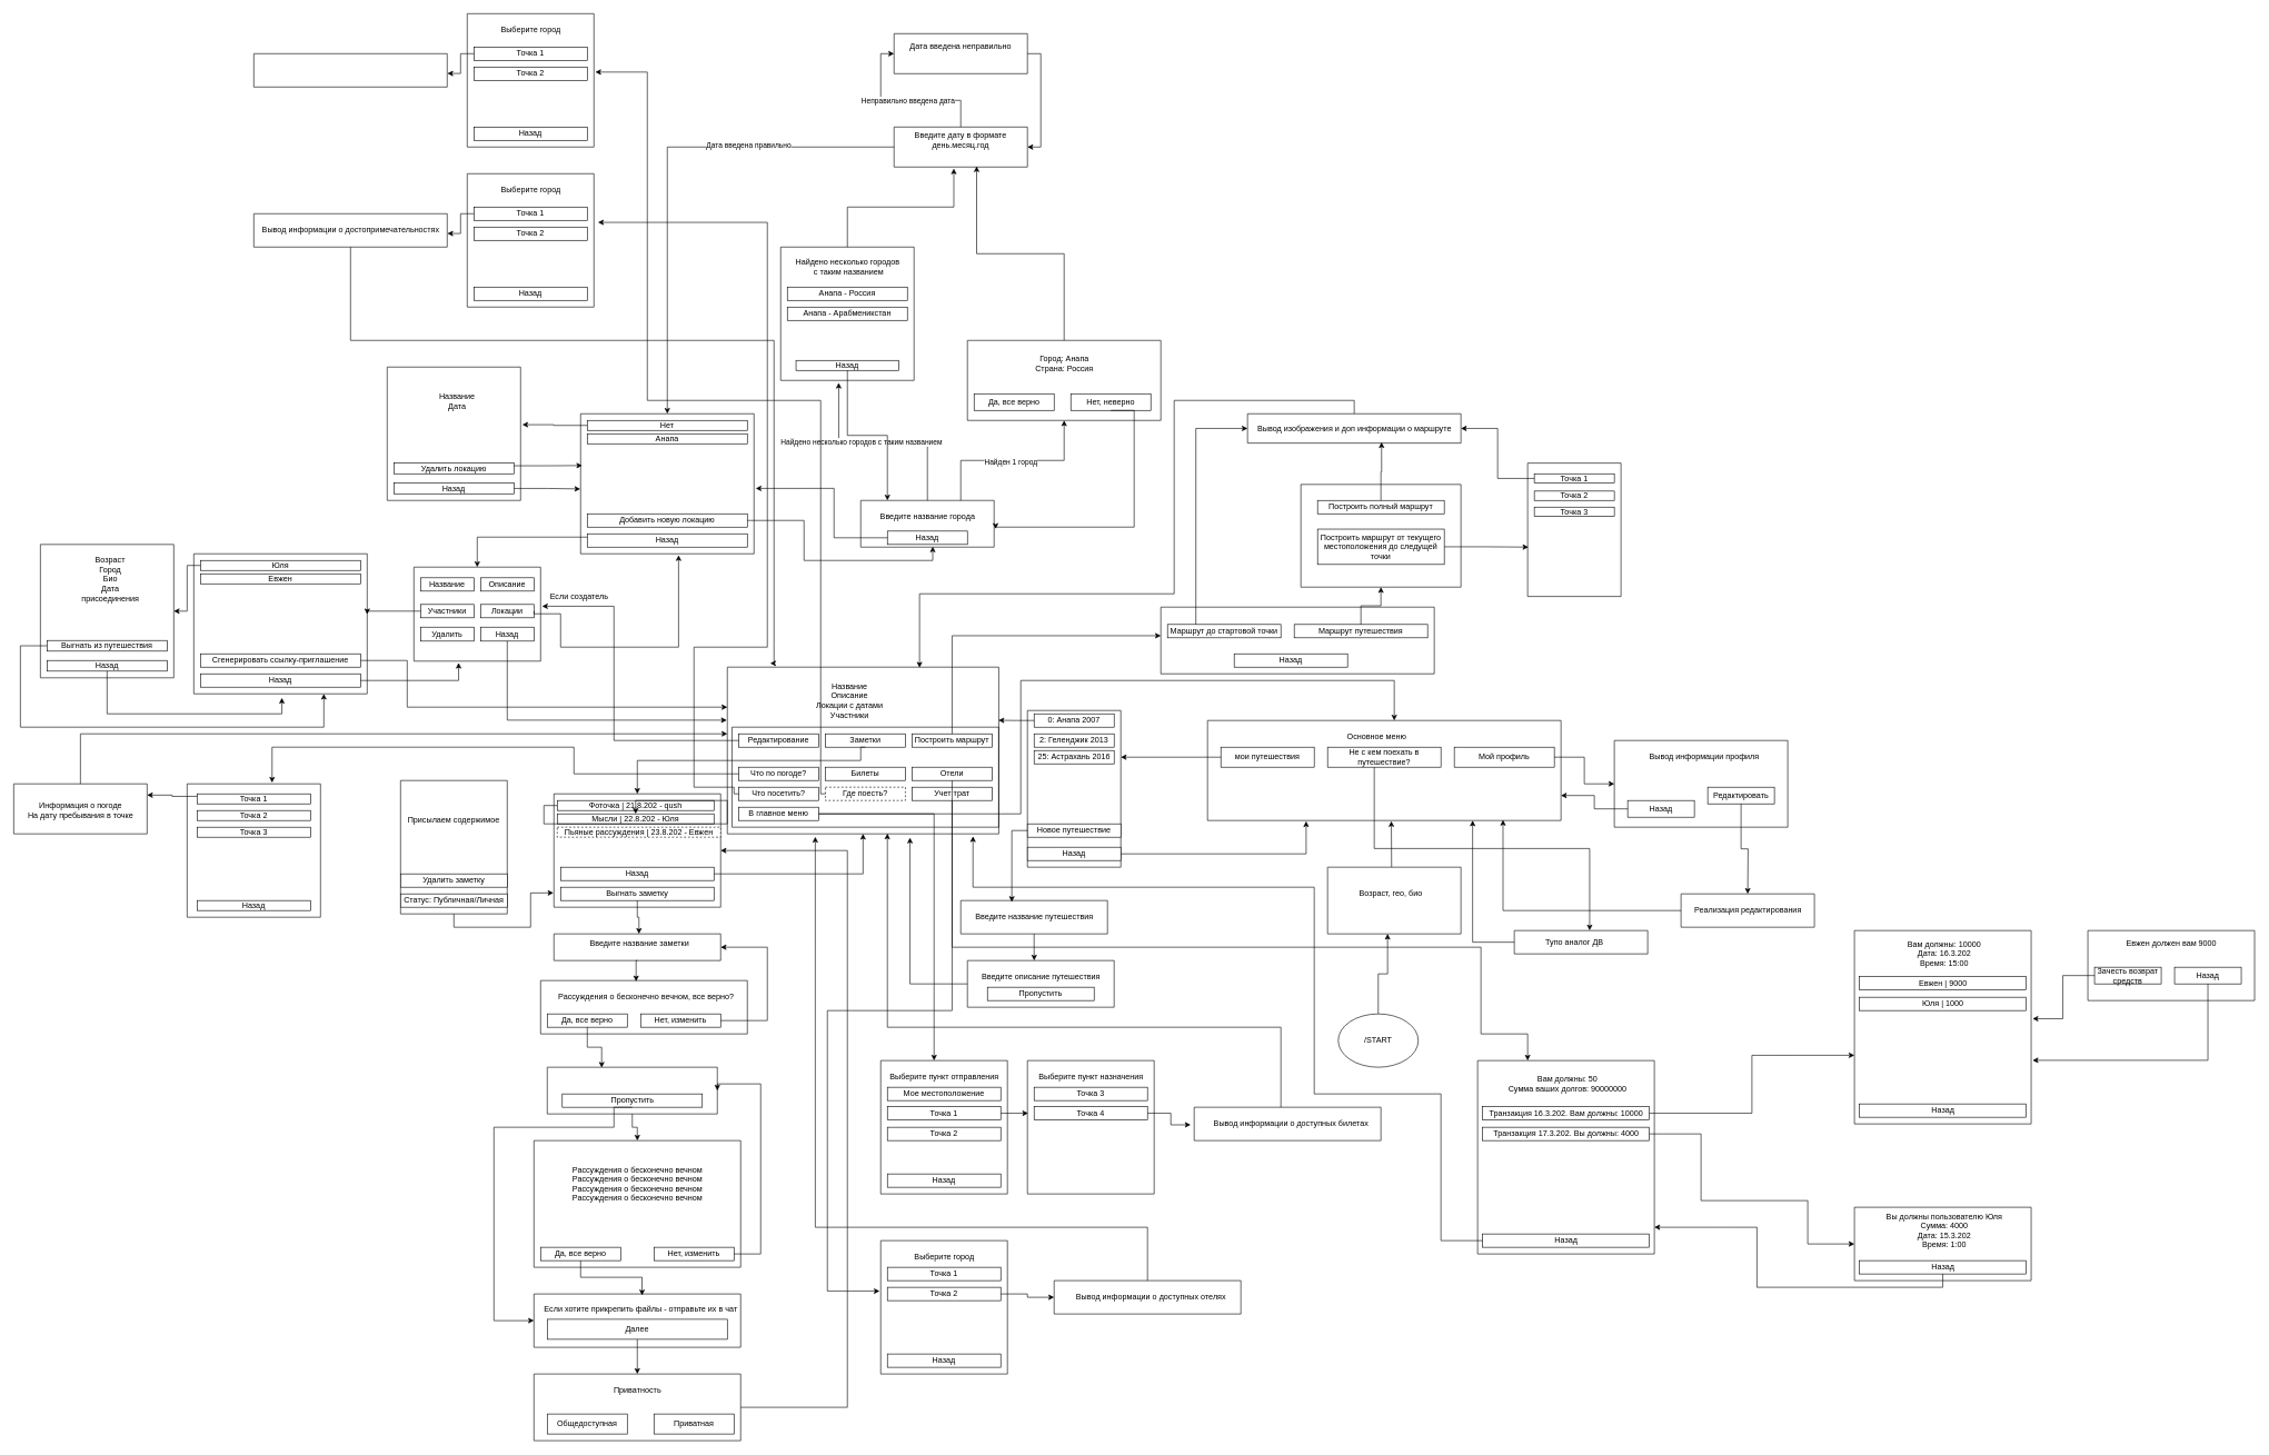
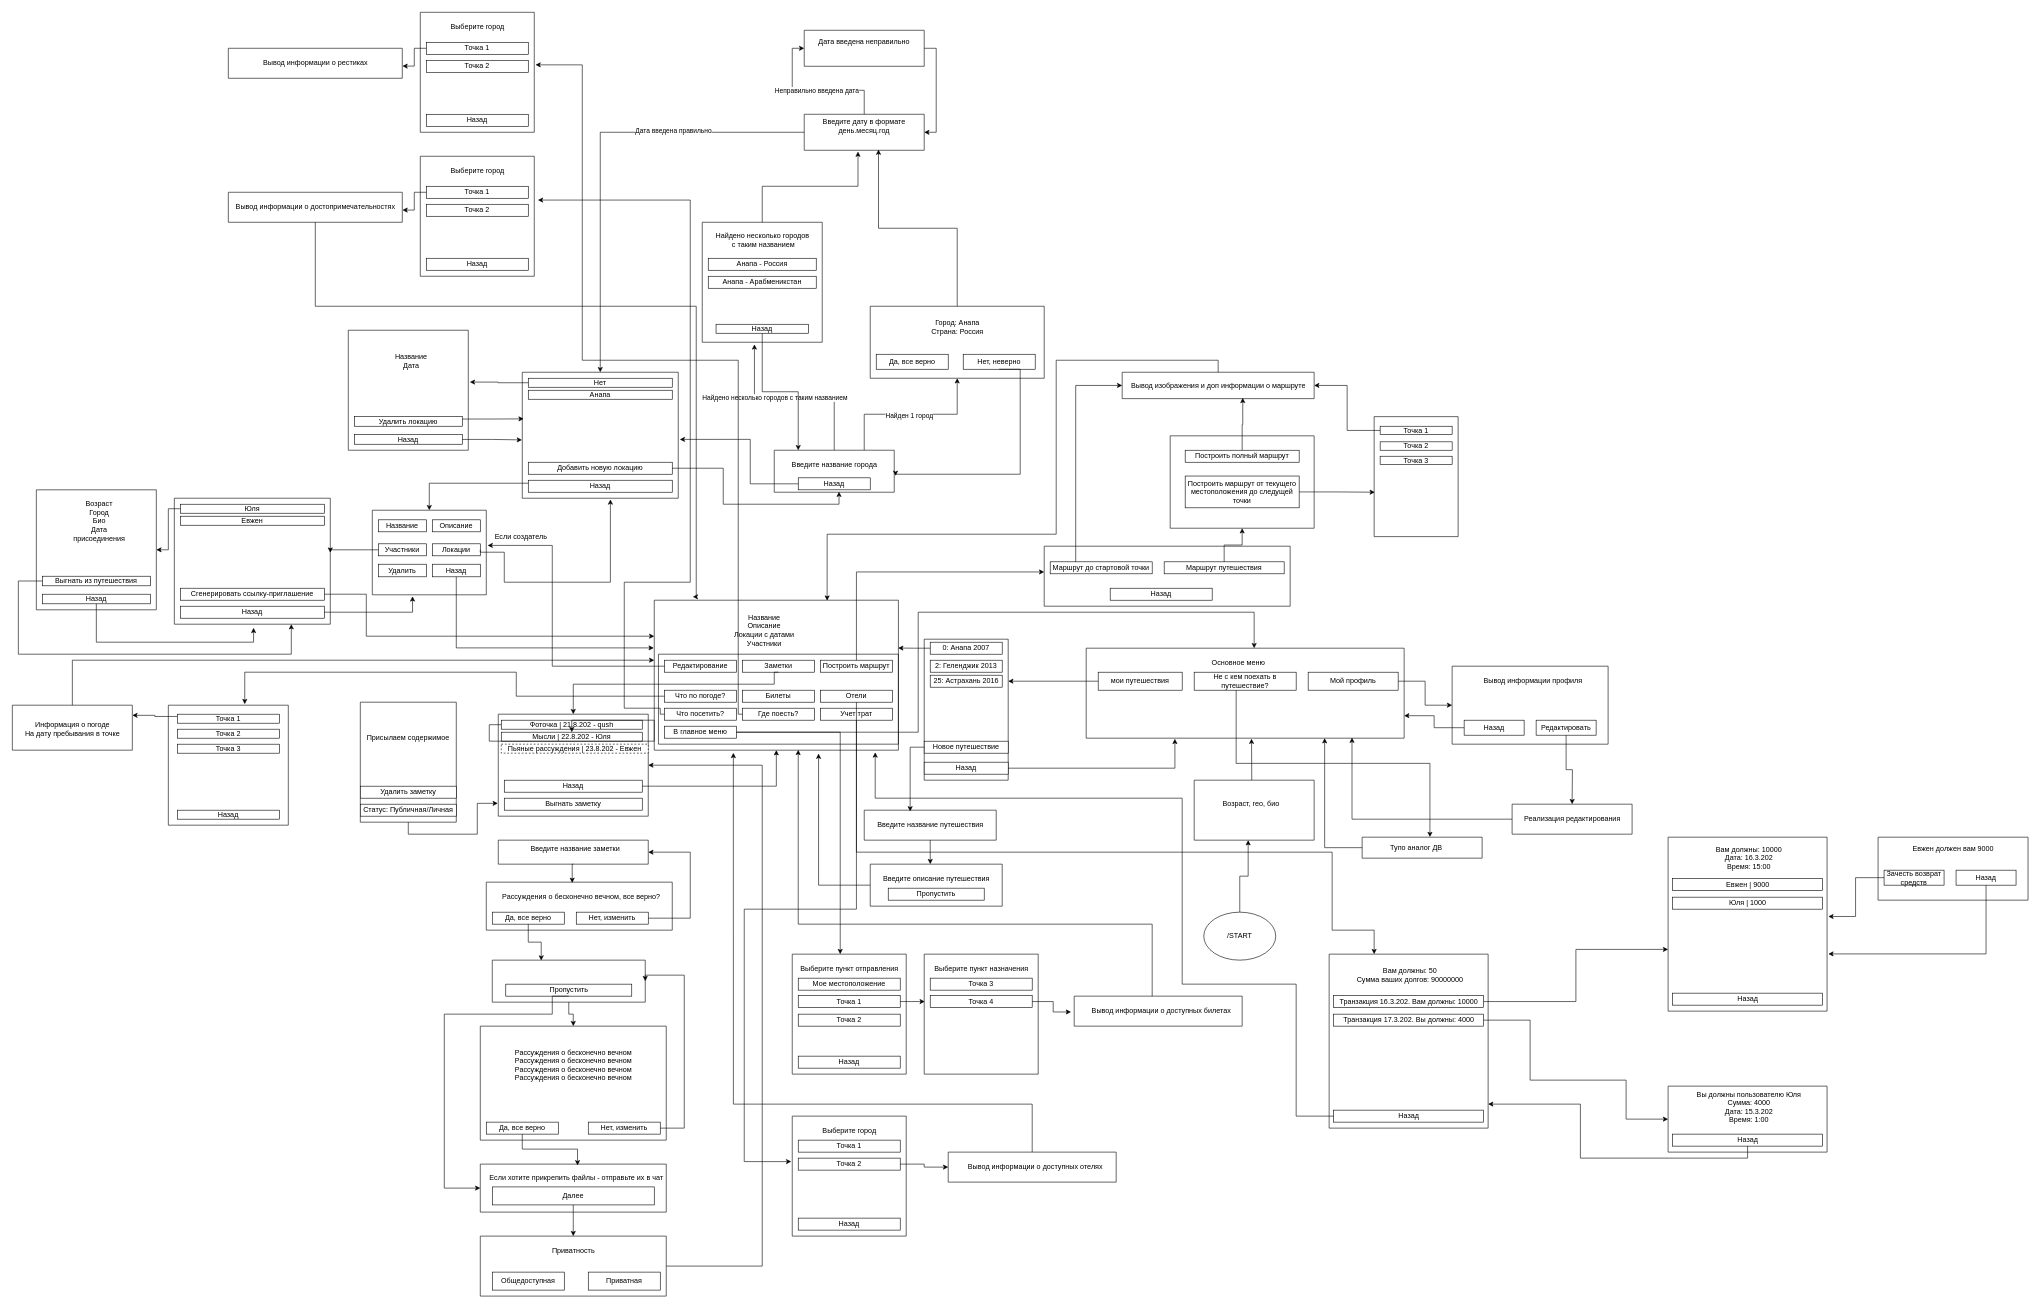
+ <mxCell id="224" value="Вывод информации о рестиках" style="text;html=1;align=center;verticalAlign=middle;resizable=0;points=[];autosize=1;strokeColor=none;fillColor=none;" vertex="1" parent="223"><mxGeometry x="45" y="10" width="200" height="30" as="geometry" /></mxCell>
- <mxCell id="26" value="Где поесть?" style="rounded=0;whiteSpace=wrap;html=1;dashed=1;" vertex="1" parent="17"><mxGeometry x="140" y="90" width="120" height="20" as="geometry" /></mxCell>
+ <mxCell id="26" value="Где поесть?" style="rounded=0;whiteSpace=wrap;html=1;" vertex="1" parent="17"><mxGeometry x="140" y="90" width="120" height="20" as="geometry" /></mxCell>
- <mxCell id="230" value="Редактировать" style="rounded=0;whiteSpace=wrap;html=1;" vertex="1" parent="227"><mxGeometry x="140" y="70" width="100" height="25" as="geometry" /></mxCell>
+ <mxCell id="230" value="Редактировать" style="rounded=0;whiteSpace=wrap;html=1;" vertex="1" parent="227"><mxGeometry x="140" y="90" width="100" height="25" as="geometry" /></mxCell>
- <mxCell id="59" style="edgeStyle=orthogonalEdgeStyle;rounded=0;orthogonalLoop=1;jettySize=auto;html=1;exitX=0.5;exitY=1;exitDx=0;exitDy=0;" edge="1" parent="1" source="40" target="52"><mxGeometry relative="1" as="geometry" /></mxCell>
